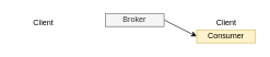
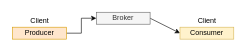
+ <mxCell id="2" style="edgeStyle=orthogonalEdgeStyle;rounded=0;orthogonalLoop=1;jettySize=auto;html=1;exitX=1;exitY=0.5;exitDx=0;exitDy=0;entryX=0;entryY=0.5;entryDx=0;entryDy=0;" parent="1" source="3" target="5" edge="1"><mxGeometry relative="1" as="geometry" /></mxCell>
+ <mxCell id="3" value="Producer" style="rounded=0;whiteSpace=wrap;html=1;fillColor=#ffe6cc;strokeColor=#d79b00;" parent="1" vertex="1"><mxGeometry x="20" y="45" width="90" height="20" as="geometry" /></mxCell>
